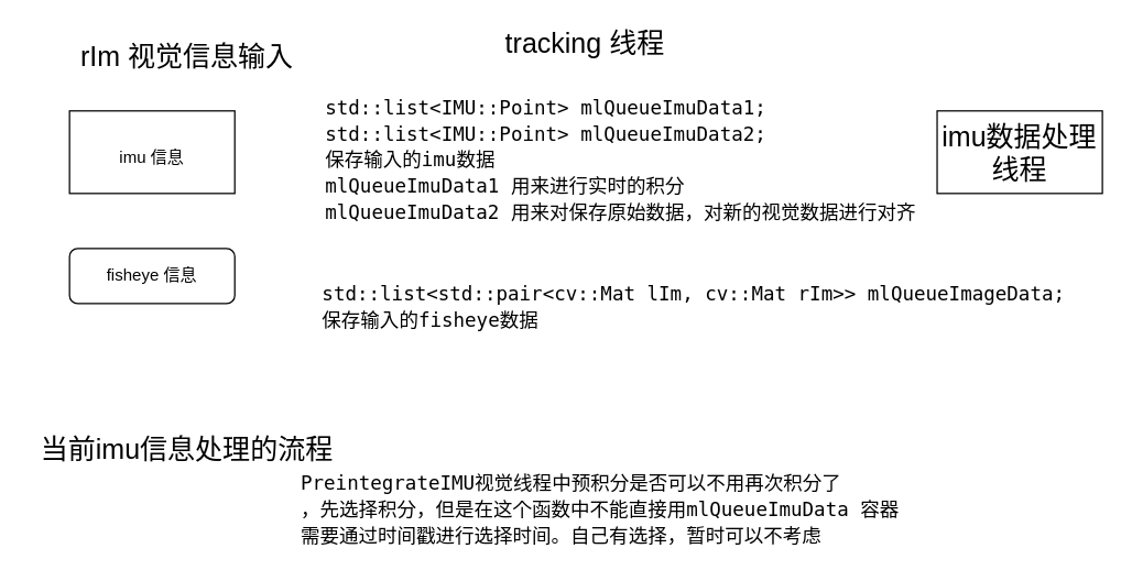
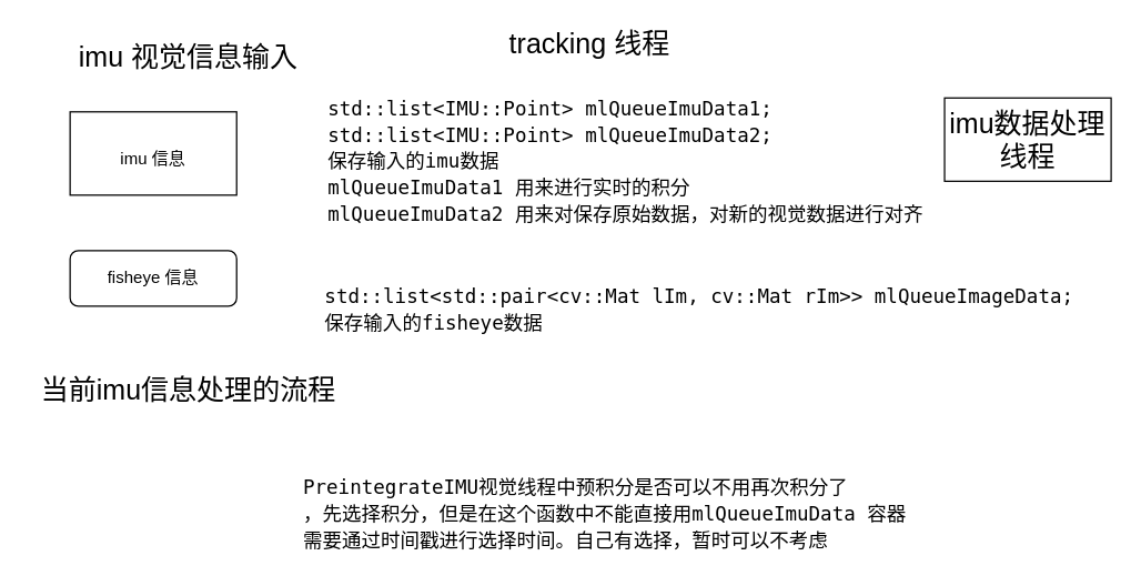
- <mxCell id="2" value="&lt;span style=&quot;font-size: 20px&quot;&gt;&lt;font style=&quot;vertical-align: inherit&quot;&gt;&lt;font style=&quot;vertical-align: inherit&quot;&gt;rIm 视觉信息输入&lt;/font&gt;&lt;/font&gt;&lt;/span&gt;" style="text;html=1;align=center;verticalAlign=middle;resizable=0;points=[];autosize=1;strokeColor=none;fillColor=none;" parent="1" vertex="1"><mxGeometry x="50" y="30" width="170" height="20" as="geometry" /></mxCell>
+ <mxCell id="2" value="&lt;span style=&quot;font-size: 20px&quot;&gt;&lt;font style=&quot;vertical-align: inherit&quot;&gt;&lt;font style=&quot;vertical-align: inherit&quot;&gt;imu 视觉信息输入&lt;/font&gt;&lt;/font&gt;&lt;/span&gt;" style="text;html=1;align=center;verticalAlign=middle;resizable=0;points=[];autosize=1;strokeColor=none;fillColor=none;" parent="1" vertex="1"><mxGeometry x="50" y="30" width="170" height="20" as="geometry" /></mxCell>
- <mxCell id="10" value="imu数据处理线程" style="whiteSpace=wrap;html=1;labelBackgroundColor=none;fontSize=20;fontColor=#000000;" vertex="1" parent="1"><mxGeometry x="680" y="80" width="120" height="60" as="geometry" /></mxCell>
+ <mxCell id="10" value="imu数据处理线程" style="whiteSpace=wrap;html=1;labelBackgroundColor=none;fontSize=20;fontColor=#000000;" vertex="1" parent="1"><mxGeometry x="680" y="70" width="120" height="60" as="geometry" /></mxCell>
- <mxCell id="8" value="当前imu信息处理的流程" style="text;html=1;align=center;verticalAlign=middle;resizable=0;points=[];autosize=1;strokeColor=none;fillColor=none;fontSize=20;fontColor=#000000;" vertex="1" parent="1"><mxGeometry x="20" y="310" width="230" height="30" as="geometry" /></mxCell>
+ <mxCell id="8" value="当前imu信息处理的流程" style="text;html=1;align=center;verticalAlign=middle;resizable=0;points=[];autosize=1;strokeColor=none;fillColor=none;fontSize=20;fontColor=#000000;" vertex="1" parent="1"><mxGeometry x="20" y="265" width="230" height="30" as="geometry" /></mxCell>
